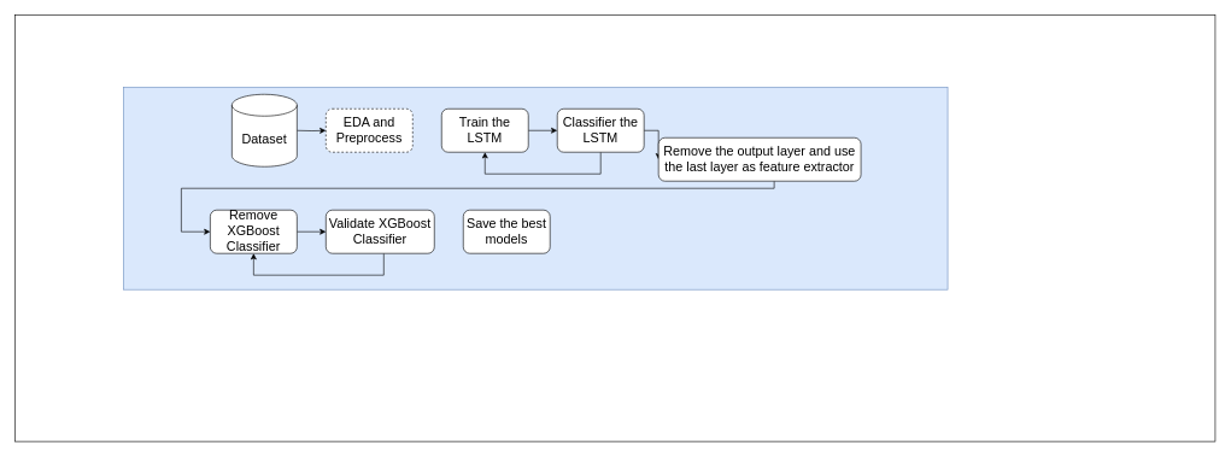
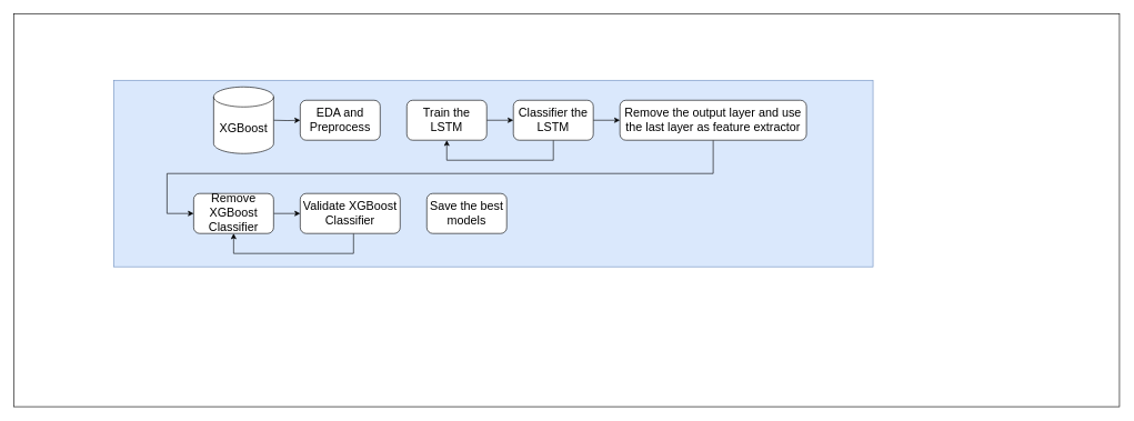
- <mxCell id="5" value="&lt;font style=&quot;font-size: 18px;&quot;&gt;EDA and Preprocess&lt;/font&gt;" style="rounded=1;whiteSpace=wrap;html=1;dashed=1;" vertex="1" parent="1"><mxGeometry x="450" y="150" width="120" height="60" as="geometry" /></mxCell>
+ <mxCell id="5" value="&lt;font style=&quot;font-size: 18px;&quot;&gt;EDA and Preprocess&lt;/font&gt;" style="rounded=1;whiteSpace=wrap;html=1;" vertex="1" parent="1"><mxGeometry x="450" y="150" width="120" height="60" as="geometry" /></mxCell>
- <mxCell id="18" value="&lt;font style=&quot;font-size: 18px;&quot;&gt;Dataset&lt;/font&gt;" style="shape=cylinder3;whiteSpace=wrap;html=1;boundedLbl=1;backgroundOutline=1;size=15;" vertex="1" parent="1"><mxGeometry x="320" y="130" width="90" height="100" as="geometry" /></mxCell>
+ <mxCell id="18" value="&lt;font style=&quot;font-size: 18px;&quot;&gt;XGBoost&lt;/font&gt;" style="shape=cylinder3;whiteSpace=wrap;html=1;boundedLbl=1;backgroundOutline=1;size=15;" vertex="1" parent="1"><mxGeometry x="320" y="130" width="90" height="100" as="geometry" /></mxCell>
- <mxCell id="12" value="&lt;span style=&quot;font-size: 18px;&quot;&gt;Remove the output layer and use the last layer as feature extractor&lt;/span&gt;" style="rounded=1;whiteSpace=wrap;html=1;" vertex="1" parent="1"><mxGeometry x="910" y="190" width="280" height="60" as="geometry" /></mxCell>
+ <mxCell id="12" value="&lt;span style=&quot;font-size: 18px;&quot;&gt;Remove the output layer and use the last layer as feature extractor&lt;/span&gt;" style="rounded=1;whiteSpace=wrap;html=1;" vertex="1" parent="1"><mxGeometry x="930" y="150" width="280" height="60" as="geometry" /></mxCell>
